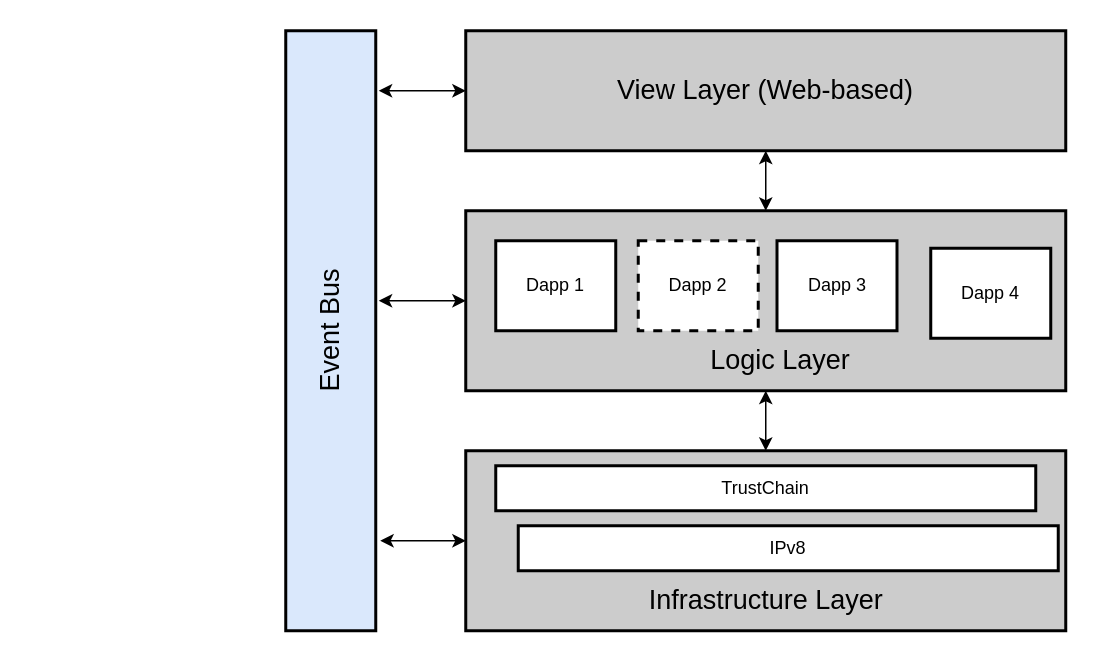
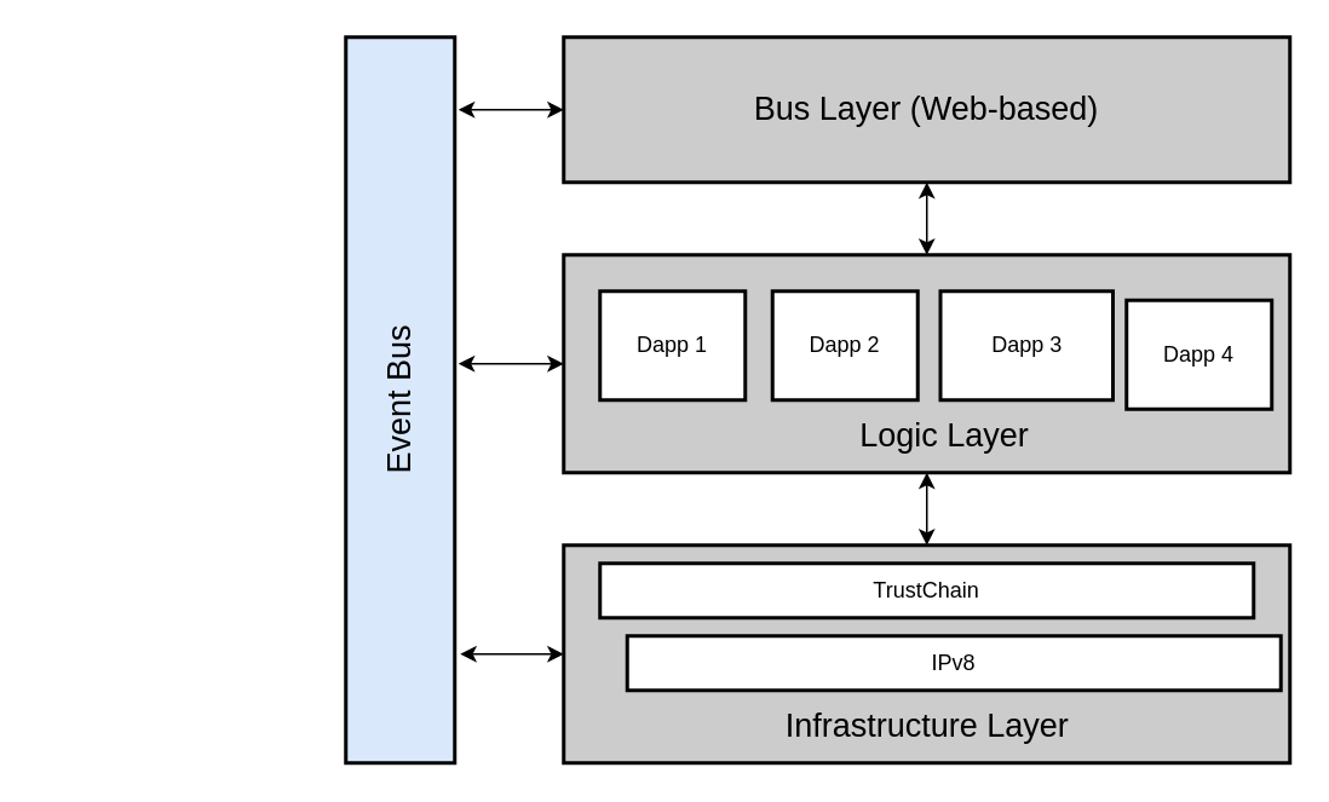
- <mxCell id="2" value="&lt;font style=&quot;font-size: 18px&quot;&gt;View Layer (Web-based)&lt;/font&gt;" style="rounded=0;whiteSpace=wrap;html=1;fillColor=#CCCCCC;strokeWidth=2;" vertex="1" parent="1"><mxGeometry x="310" y="20" width="400" height="80" as="geometry" /></mxCell>
+ <mxCell id="2" value="&lt;font style=&quot;font-size: 18px&quot;&gt;Bus Layer (Web-based)&lt;/font&gt;" style="rounded=0;whiteSpace=wrap;html=1;fillColor=#CCCCCC;strokeWidth=2;" vertex="1" parent="1"><mxGeometry x="310" y="20" width="400" height="80" as="geometry" /></mxCell>
- <mxCell id="8" value="Dapp 2" style="rounded=0;whiteSpace=wrap;html=1;strokeWidth=2;fillColor=#FFFFFF;dashed=1;" vertex="1" parent="1"><mxGeometry x="425" y="160" width="80" height="60" as="geometry" /></mxCell>
+ <mxCell id="8" value="Dapp 2" style="rounded=0;whiteSpace=wrap;html=1;strokeWidth=2;fillColor=#FFFFFF;" vertex="1" parent="1"><mxGeometry x="425" y="160" width="80" height="60" as="geometry" /></mxCell>
- <mxCell id="10" value="Dapp 3" style="rounded=0;whiteSpace=wrap;html=1;strokeWidth=2;fillColor=#FFFFFF;" vertex="1" parent="1"><mxGeometry x="517.5" y="160" width="80" height="60" as="geometry" /></mxCell>
+ <mxCell id="10" value="Dapp 3" style="rounded=0;whiteSpace=wrap;html=1;strokeWidth=2;fillColor=#FFFFFF;" vertex="1" parent="1"><mxGeometry x="517.5" y="160" width="95" height="60" as="geometry" /></mxCell>
